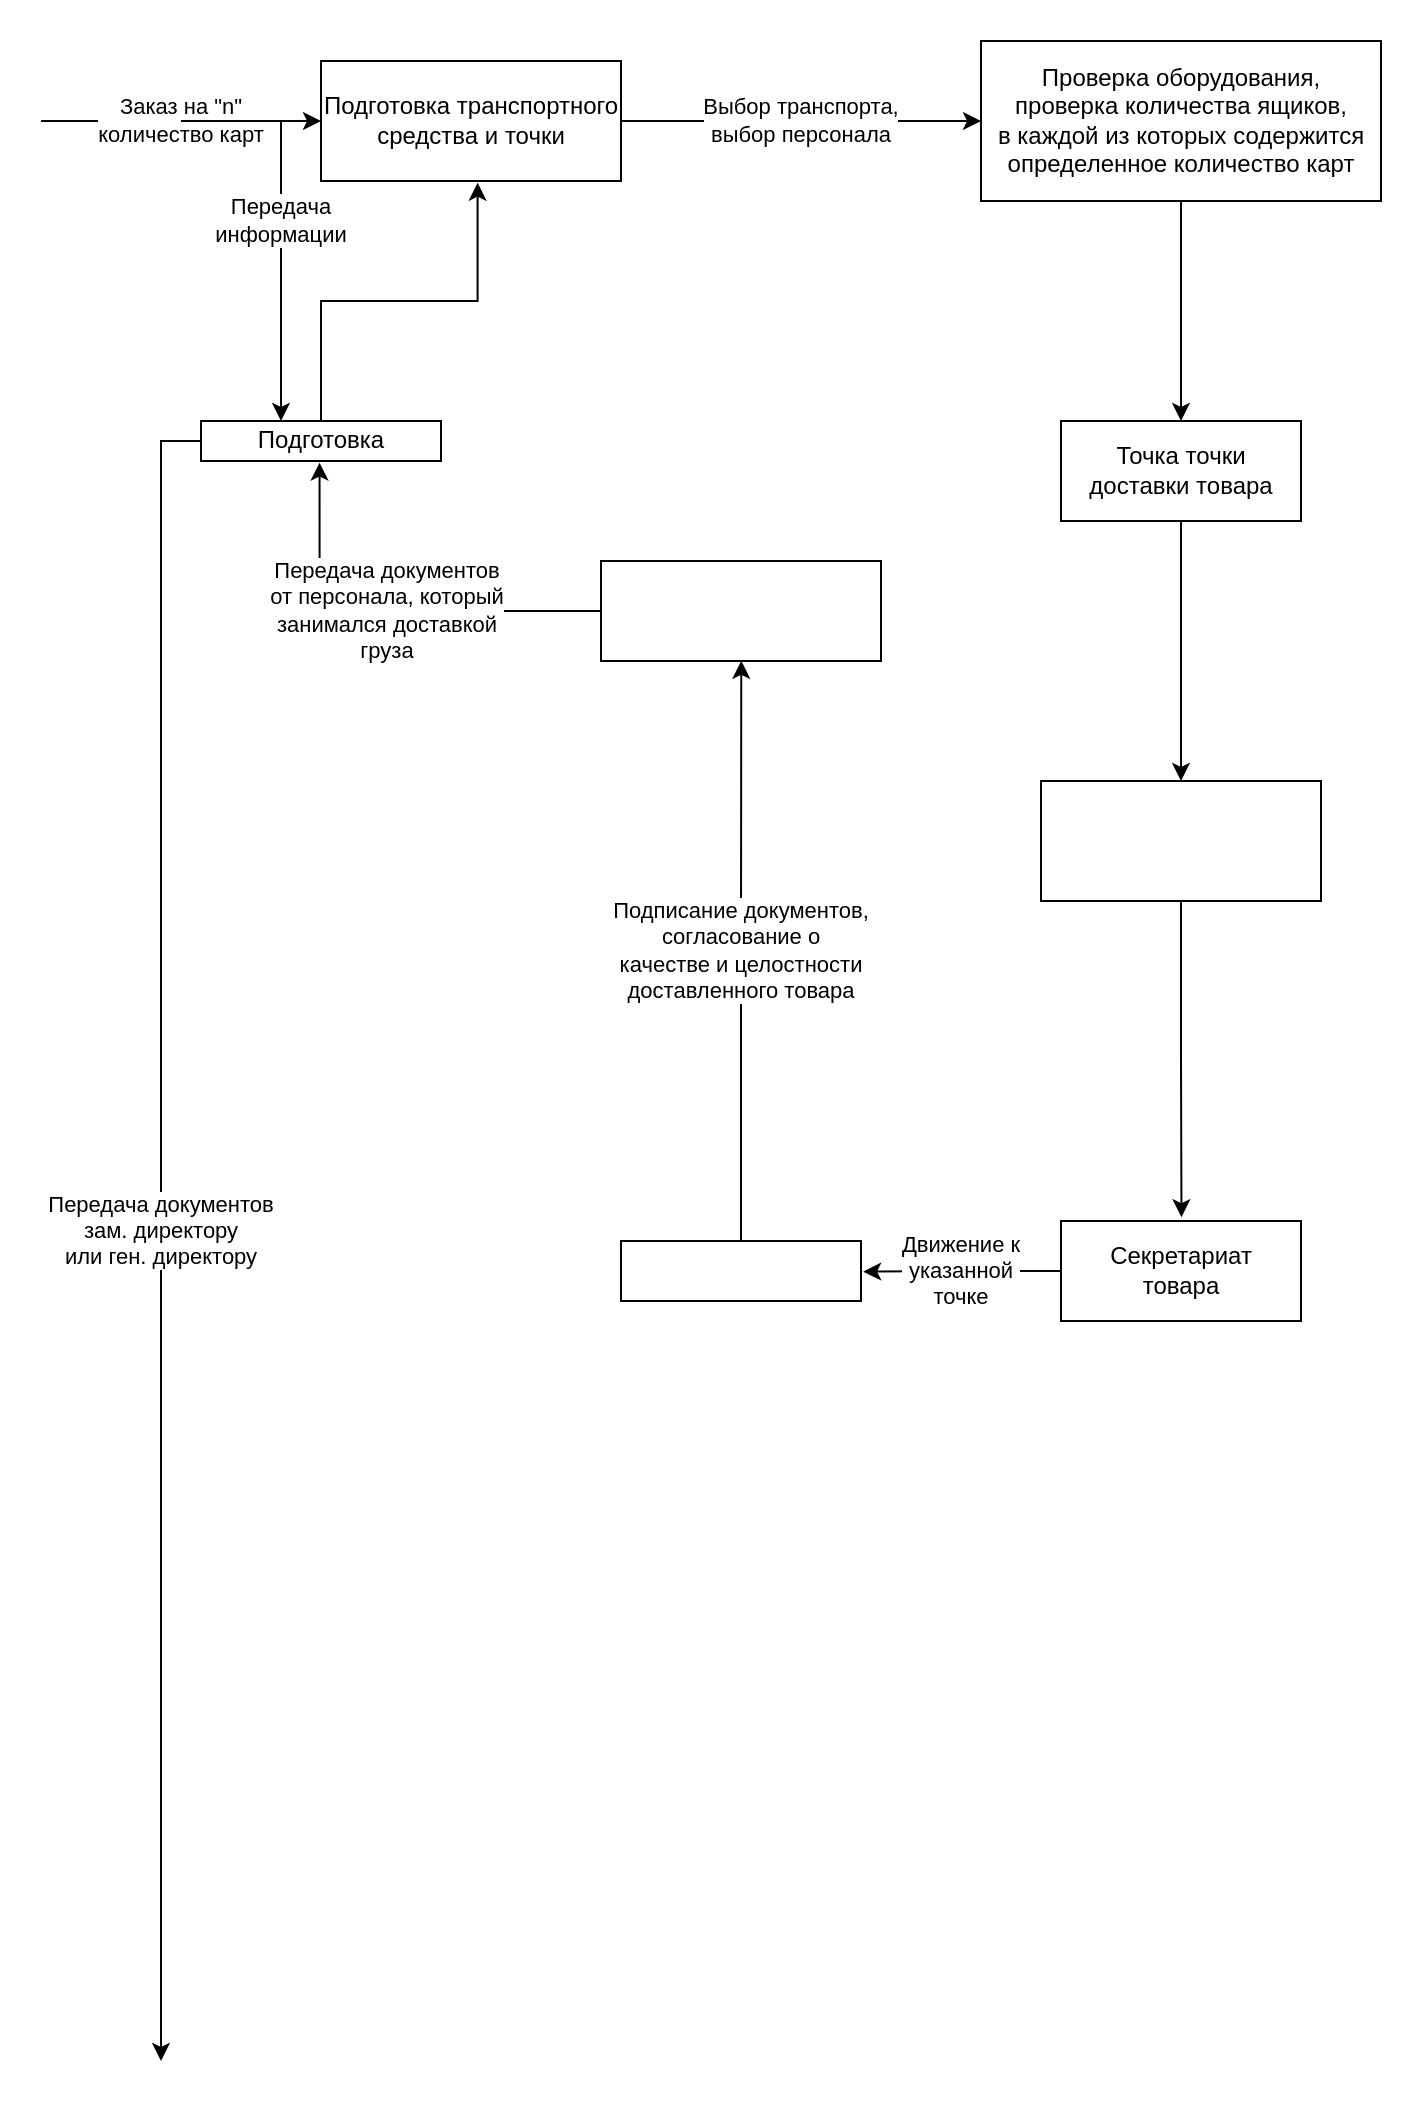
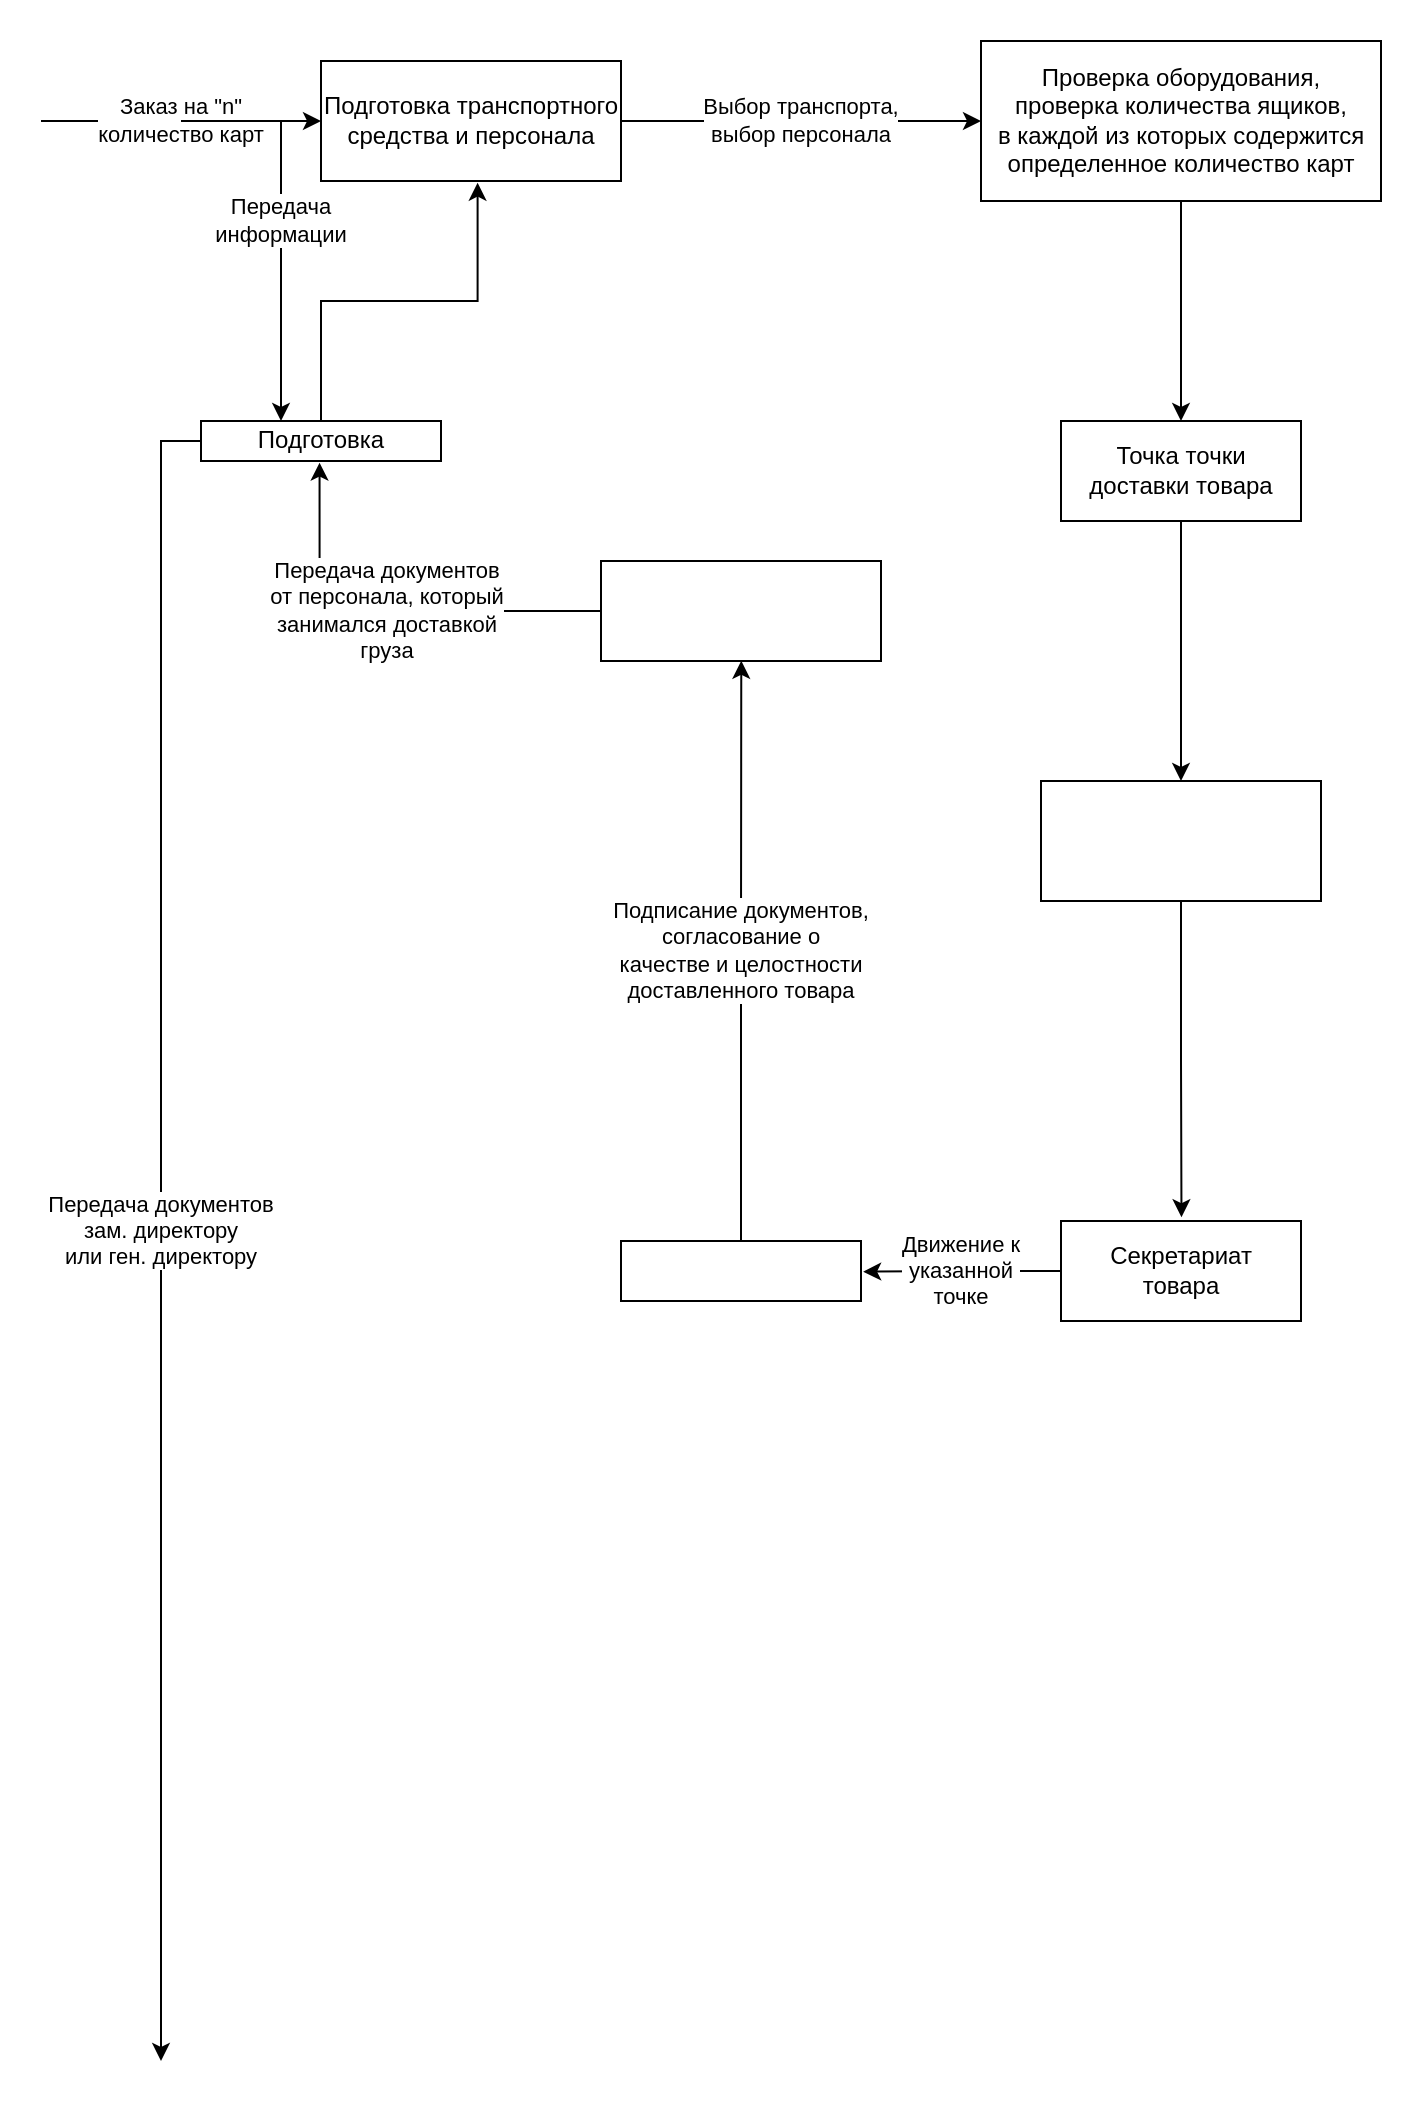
- <mxCell id="5" value="Подготовка транспортного &lt;br&gt;средства и точки" style="text;html=1;resizable=0;autosize=1;align=center;verticalAlign=middle;points=[];fillColor=none;strokeColor=none;rounded=0;shadow=0;" vertex="1" parent="1"><mxGeometry x="150" y="45" width="170" height="30" as="geometry" /></mxCell>
+ <mxCell id="5" value="Подготовка транспортного &lt;br&gt;средства и персонала" style="text;html=1;resizable=0;autosize=1;align=center;verticalAlign=middle;points=[];fillColor=none;strokeColor=none;rounded=0;shadow=0;" vertex="1" parent="1"><mxGeometry x="150" y="45" width="170" height="30" as="geometry" /></mxCell>
